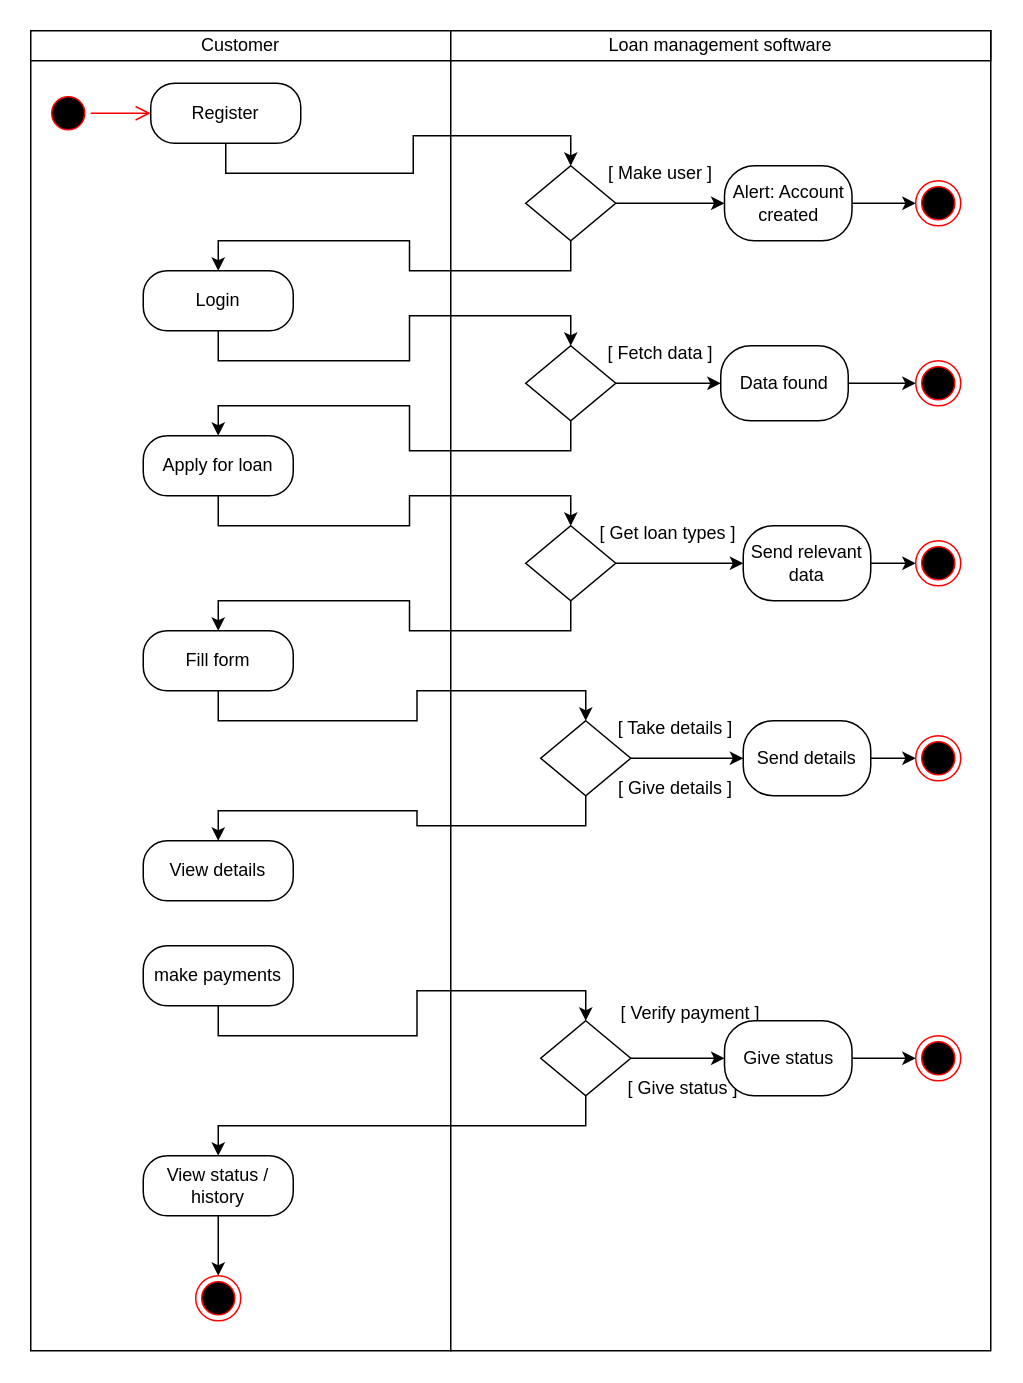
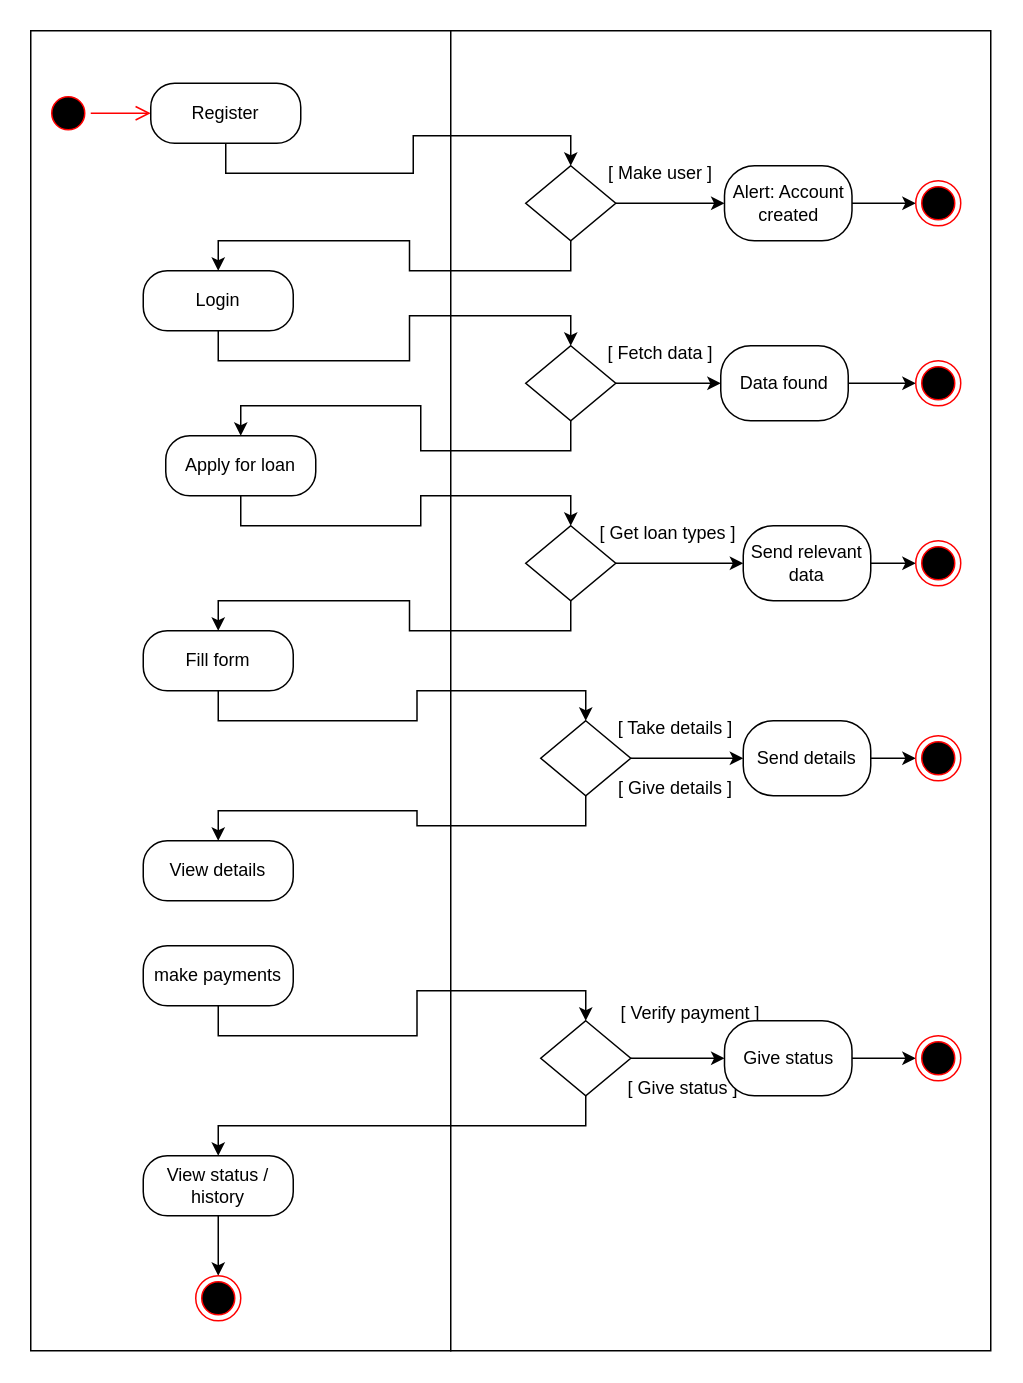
- <mxCell id="4" value="Customer" style="rounded=0;whiteSpace=wrap;html=1;" parent="1" vertex="1"><mxGeometry x="20" y="20" width="280" height="20" as="geometry" /></mxCell>
- <mxCell id="5" value="Loan management software" style="rounded=0;whiteSpace=wrap;html=1;" parent="1" vertex="1"><mxGeometry x="300" y="20" width="360" height="20" as="geometry" /></mxCell>
- <mxCell id="52" value="Apply for loan" style="rounded=1;whiteSpace=wrap;html=1;arcSize=40;" vertex="1" parent="1"><mxGeometry x="95" y="290" width="100" height="40" as="geometry" /></mxCell>
+ <mxCell id="52" value="Apply for loan" style="rounded=1;whiteSpace=wrap;html=1;arcSize=40;" vertex="1" parent="1"><mxGeometry x="110" y="290" width="100" height="40" as="geometry" /></mxCell>
